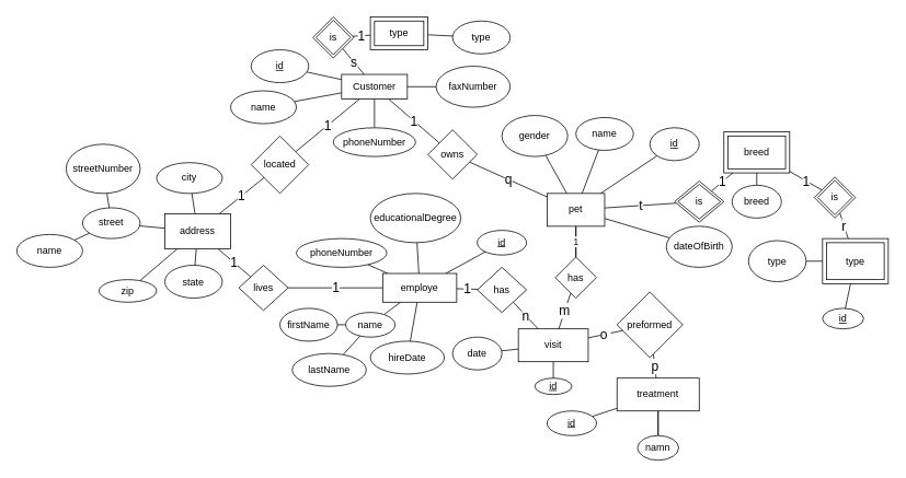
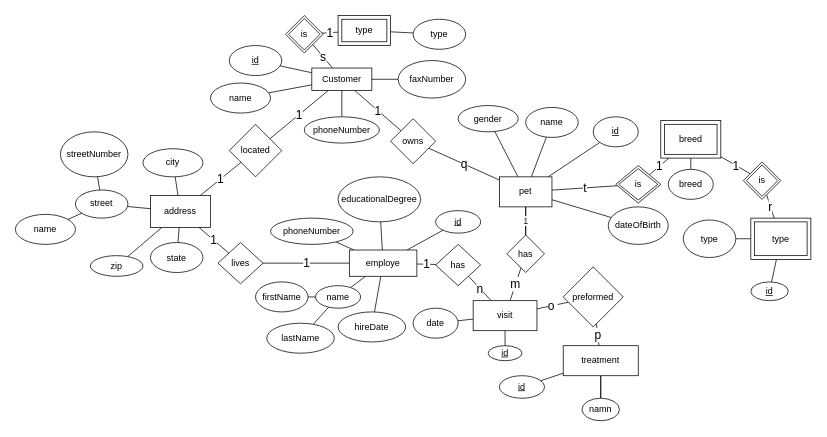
- <mxCell id="63" value="gender" style="ellipse;whiteSpace=wrap;html=1;rounded=0;" parent="1" vertex="1"><mxGeometry x="610" y="140" width="80" height="50" as="geometry" /></mxCell>
+ <mxCell id="63" value="gender" style="ellipse;whiteSpace=wrap;html=1;rounded=0;" parent="1" vertex="1"><mxGeometry x="610" y="140" width="80" height="35" as="geometry" /></mxCell>
